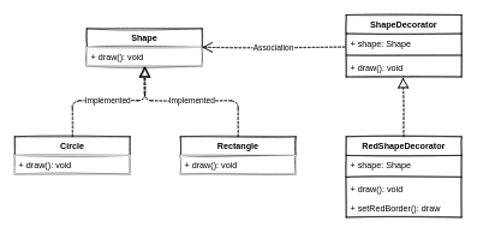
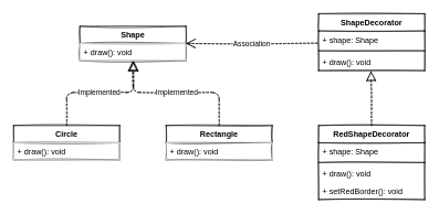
- <mxCell id="16" value="+ setRedBorder(): draw" style="text;strokeColor=none;fillColor=none;align=left;verticalAlign=top;spacingLeft=4;spacingRight=4;overflow=hidden;rotatable=0;points=[[0,0.5],[1,0.5]];portConstraint=eastwest;sketch=1;" vertex="1" parent="12"><mxGeometry y="86" width="160" height="26" as="geometry" /></mxCell>
+ <mxCell id="16" value="+ setRedBorder(): void" style="text;strokeColor=none;fillColor=none;align=left;verticalAlign=top;spacingLeft=4;spacingRight=4;overflow=hidden;rotatable=0;points=[[0,0.5],[1,0.5]];portConstraint=eastwest;sketch=1;" vertex="1" parent="12"><mxGeometry y="86" width="160" height="26" as="geometry" /></mxCell>
